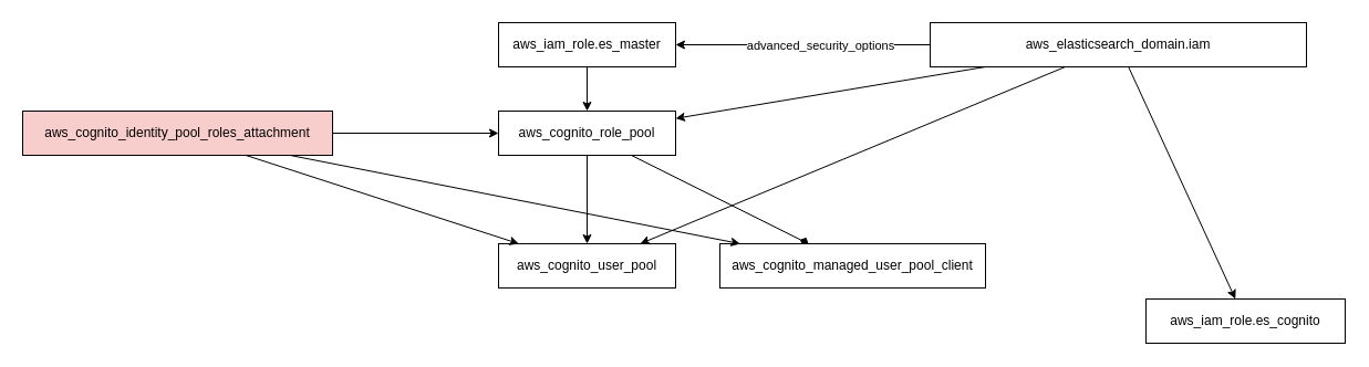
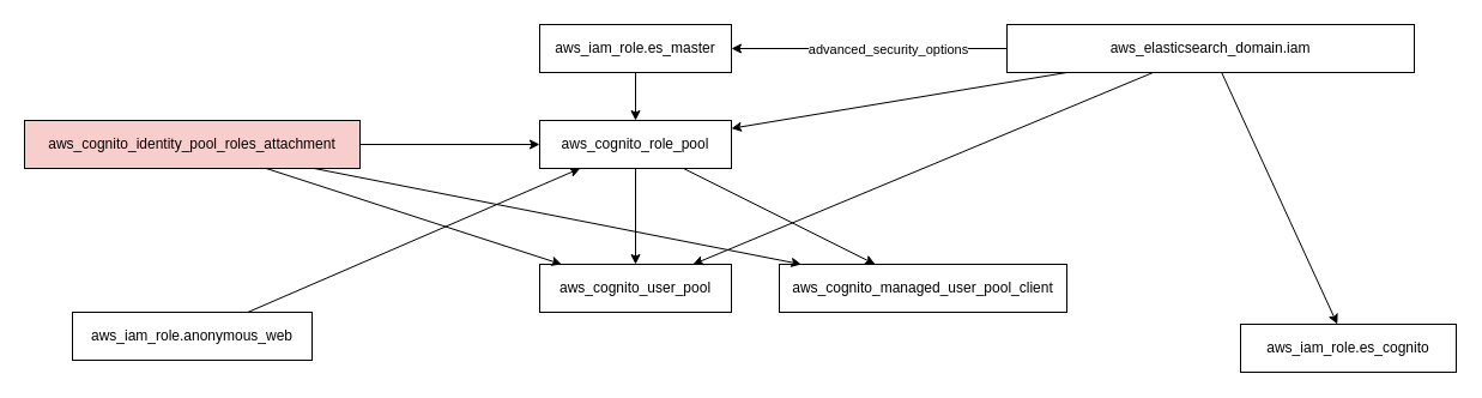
+ <mxCell id="14" value="" style="rounded=0;orthogonalLoop=1;jettySize=auto;html=1;" edge="1" parent="1" source="9" target="6"><mxGeometry relative="1" as="geometry"><mxPoint x="170" y="150" as="sourcePoint" /><mxPoint x="170" y="530" as="targetPoint" /></mxGeometry></mxCell>
- <mxCell id="5" value="" style="rounded=0;orthogonalLoop=1;jettySize=auto;html=1;endArrow=diamond;" edge="1" parent="1" source="6" target="8"><mxGeometry relative="1" as="geometry" /></mxCell>
+ <mxCell id="5" value="" style="rounded=0;orthogonalLoop=1;jettySize=auto;html=1;" edge="1" parent="1" source="6" target="8"><mxGeometry relative="1" as="geometry" /></mxCell>
+ <mxCell id="9" value="aws_iam_role.anonymous_web" style="rounded=0;whiteSpace=wrap;html=1;" vertex="1" parent="1"><mxGeometry x="60" y="260" width="200" height="40" as="geometry" /></mxCell>
